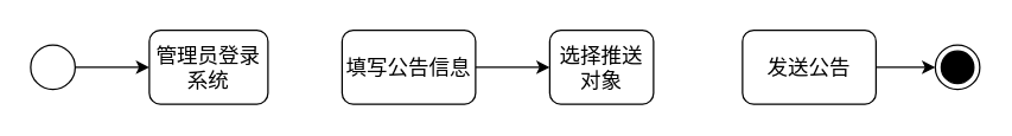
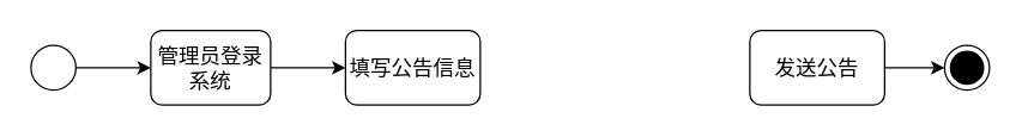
+ <mxCell id="4" style="edgeStyle=orthogonalEdgeStyle;rounded=0;orthogonalLoop=1;jettySize=auto;html=1;exitX=1;exitY=0.5;exitDx=0;exitDy=0;" edge="1" parent="1" source="5" target="7"><mxGeometry relative="1" as="geometry" /></mxCell>
- <mxCell id="6" style="edgeStyle=orthogonalEdgeStyle;rounded=0;orthogonalLoop=1;jettySize=auto;html=1;exitX=1;exitY=0.5;exitDx=0;exitDy=0;entryX=0;entryY=0.5;entryDx=0;entryDy=0;" edge="1" parent="1" source="7" target="8"><mxGeometry relative="1" as="geometry" /></mxCell>
- <mxCell id="8" value="&lt;font style=&quot;font-size: 14px;&quot;&gt;选择推送对象&lt;/font&gt;" style="rounded=1;whiteSpace=wrap;html=1;" vertex="1" parent="1"><mxGeometry x="370" y="20" width="70" height="50" as="geometry" /></mxCell>
